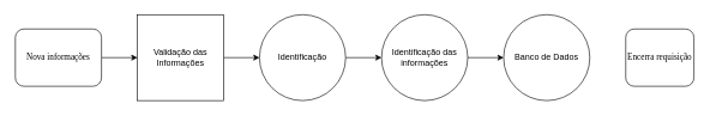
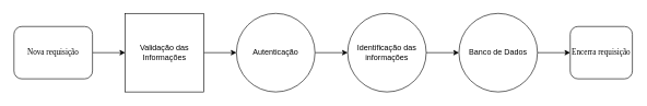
- <mxCell id="11" value="Nova informações&lt;br&gt;" style="rounded=1;whiteSpace=wrap;html=1;shadow=0;labelBackgroundColor=none;strokeColor=#000000;strokeWidth=1;fillColor=#ffffff;fontFamily=Verdana;fontSize=12;fontColor=#000000;align=center;" vertex="1" parent="1"><mxGeometry x="20" y="40" width="120" height="80" as="geometry" /></mxCell>
+ <mxCell id="11" value="Nova requisição&lt;br&gt;" style="rounded=1;whiteSpace=wrap;html=1;shadow=0;labelBackgroundColor=none;strokeColor=#000000;strokeWidth=1;fillColor=#ffffff;fontFamily=Verdana;fontSize=12;fontColor=#000000;align=center;" vertex="1" parent="1"><mxGeometry x="20" y="40" width="120" height="80" as="geometry" /></mxCell>
- <mxCell id="5" value="Identificação" style="ellipse;whiteSpace=wrap;html=1;aspect=fixed;" vertex="1" parent="1"><mxGeometry x="360" y="20" width="120" height="120" as="geometry" /></mxCell>
+ <mxCell id="5" value="Autenticação" style="ellipse;whiteSpace=wrap;html=1;aspect=fixed;" vertex="1" parent="1"><mxGeometry x="360" y="20" width="120" height="120" as="geometry" /></mxCell>
+ <mxCell id="8" value="" style="edgeStyle=none;rounded=0;orthogonalLoop=1;jettySize=auto;html=1;endArrow=classic;endFill=1;strokeColor=#000000;" edge="1" parent="1" source="9" target="12"><mxGeometry relative="1" as="geometry" /></mxCell>
